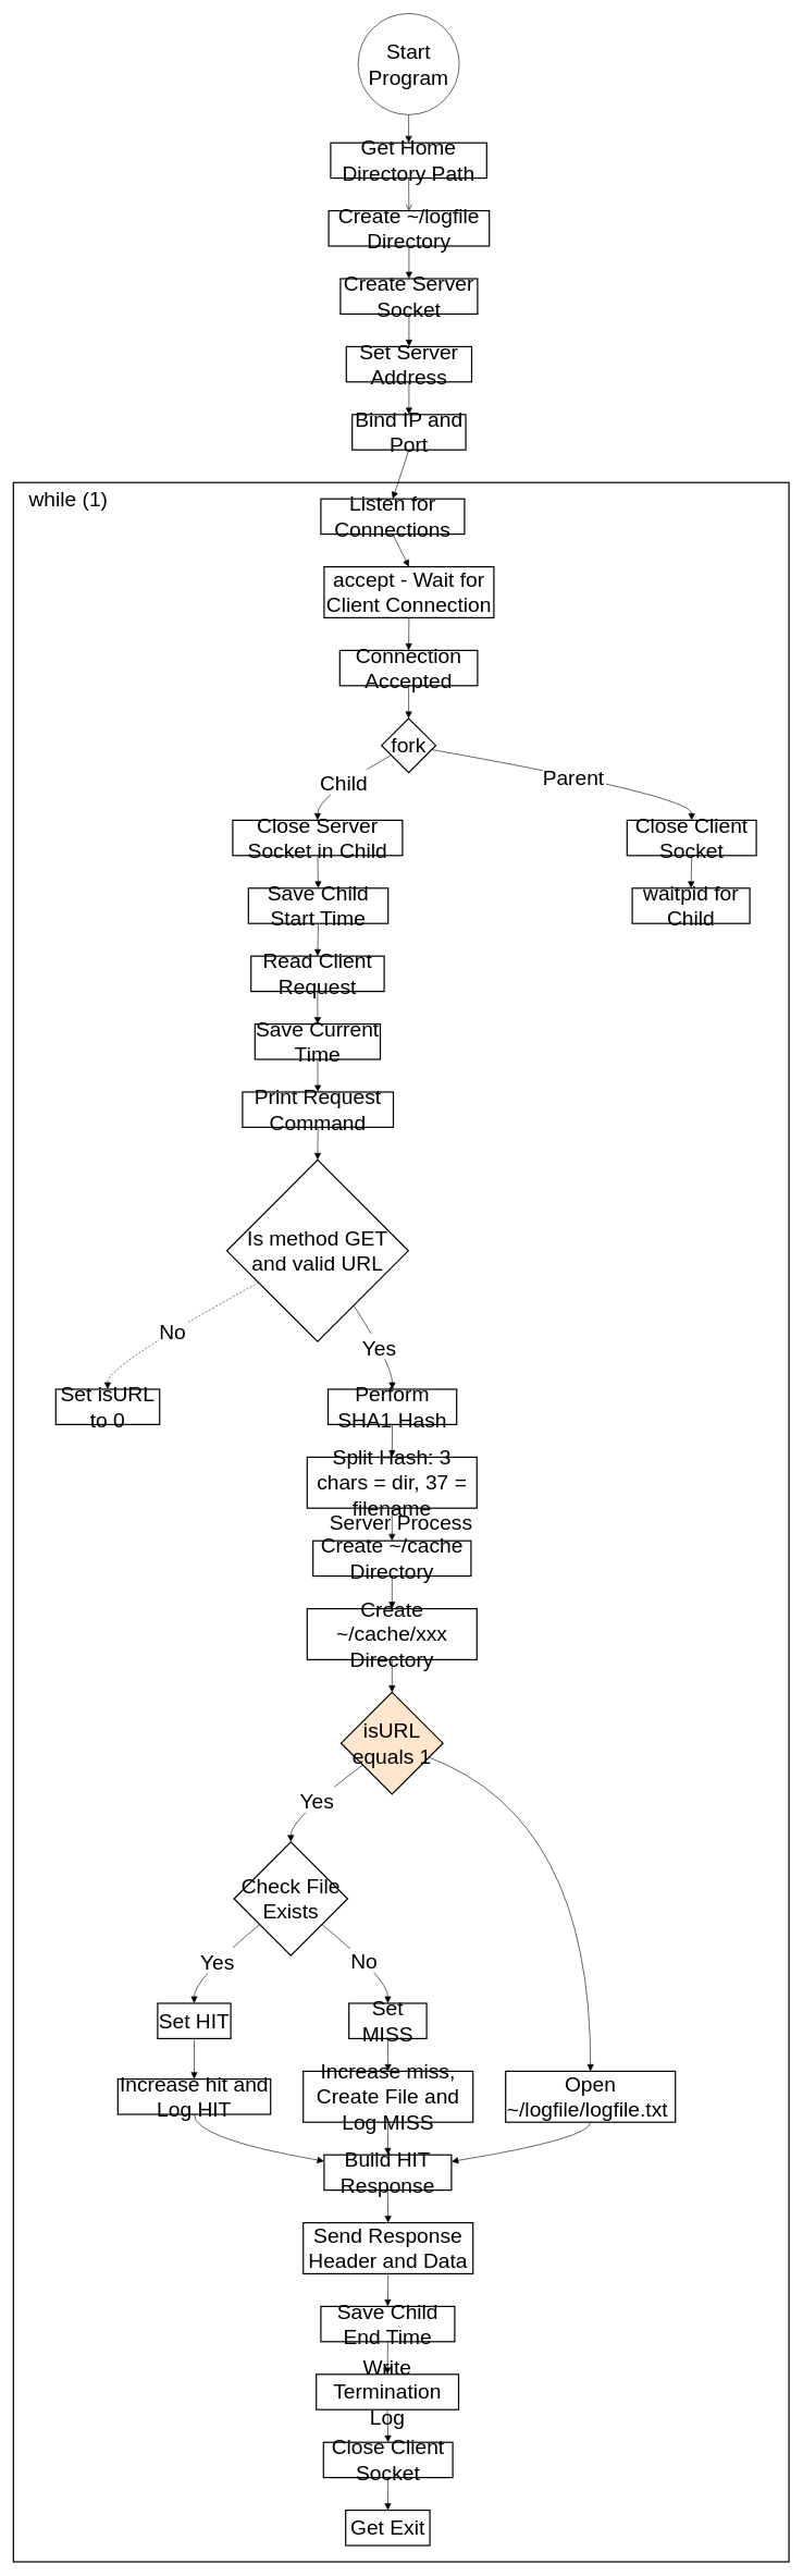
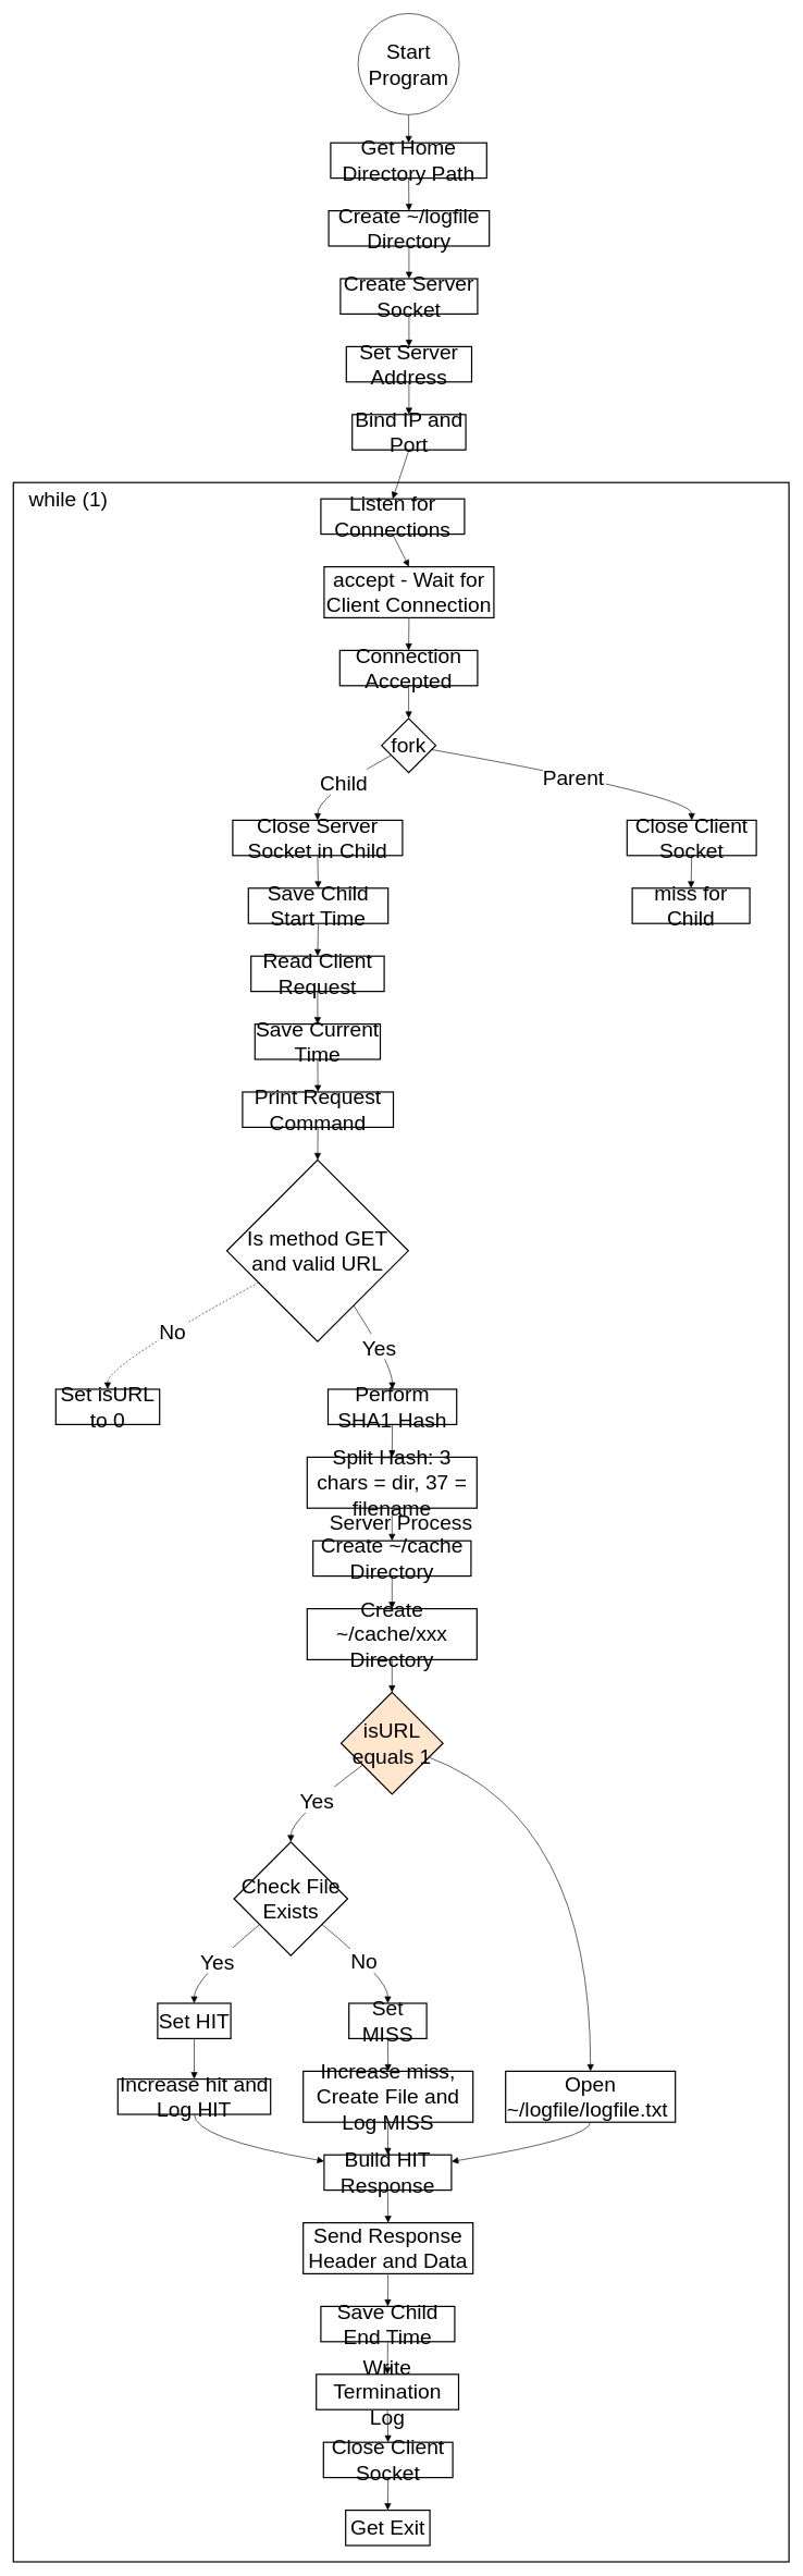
- <mxCell id="39" value="" style="curved=1;startArrow=none;endArrow=open;exitX=0.5;exitY=1;entryX=0.5;entryY=0;rounded=0;fontSize=32;startSize=8;endSize=8;" edge="1" parent="1" source="3" target="4"><mxGeometry relative="1" as="geometry"><Array as="points" /></mxGeometry></mxCell>
+ <mxCell id="39" value="" style="curved=1;startArrow=none;endArrow=block;exitX=0.5;exitY=1;entryX=0.5;entryY=0;rounded=0;fontSize=32;startSize=8;endSize=8;" edge="1" parent="1" source="3" target="4"><mxGeometry relative="1" as="geometry"><Array as="points" /></mxGeometry></mxCell>
- <mxCell id="37" value="waitpid for Child" style="whiteSpace=wrap;strokeWidth=2;fontSize=32;" vertex="1" parent="1"><mxGeometry x="968" y="1359" width="180" height="54" as="geometry" /></mxCell>
+ <mxCell id="37" value="miss for Child" style="whiteSpace=wrap;strokeWidth=2;fontSize=32;" vertex="1" parent="1"><mxGeometry x="968" y="1359" width="180" height="54" as="geometry" /></mxCell>
